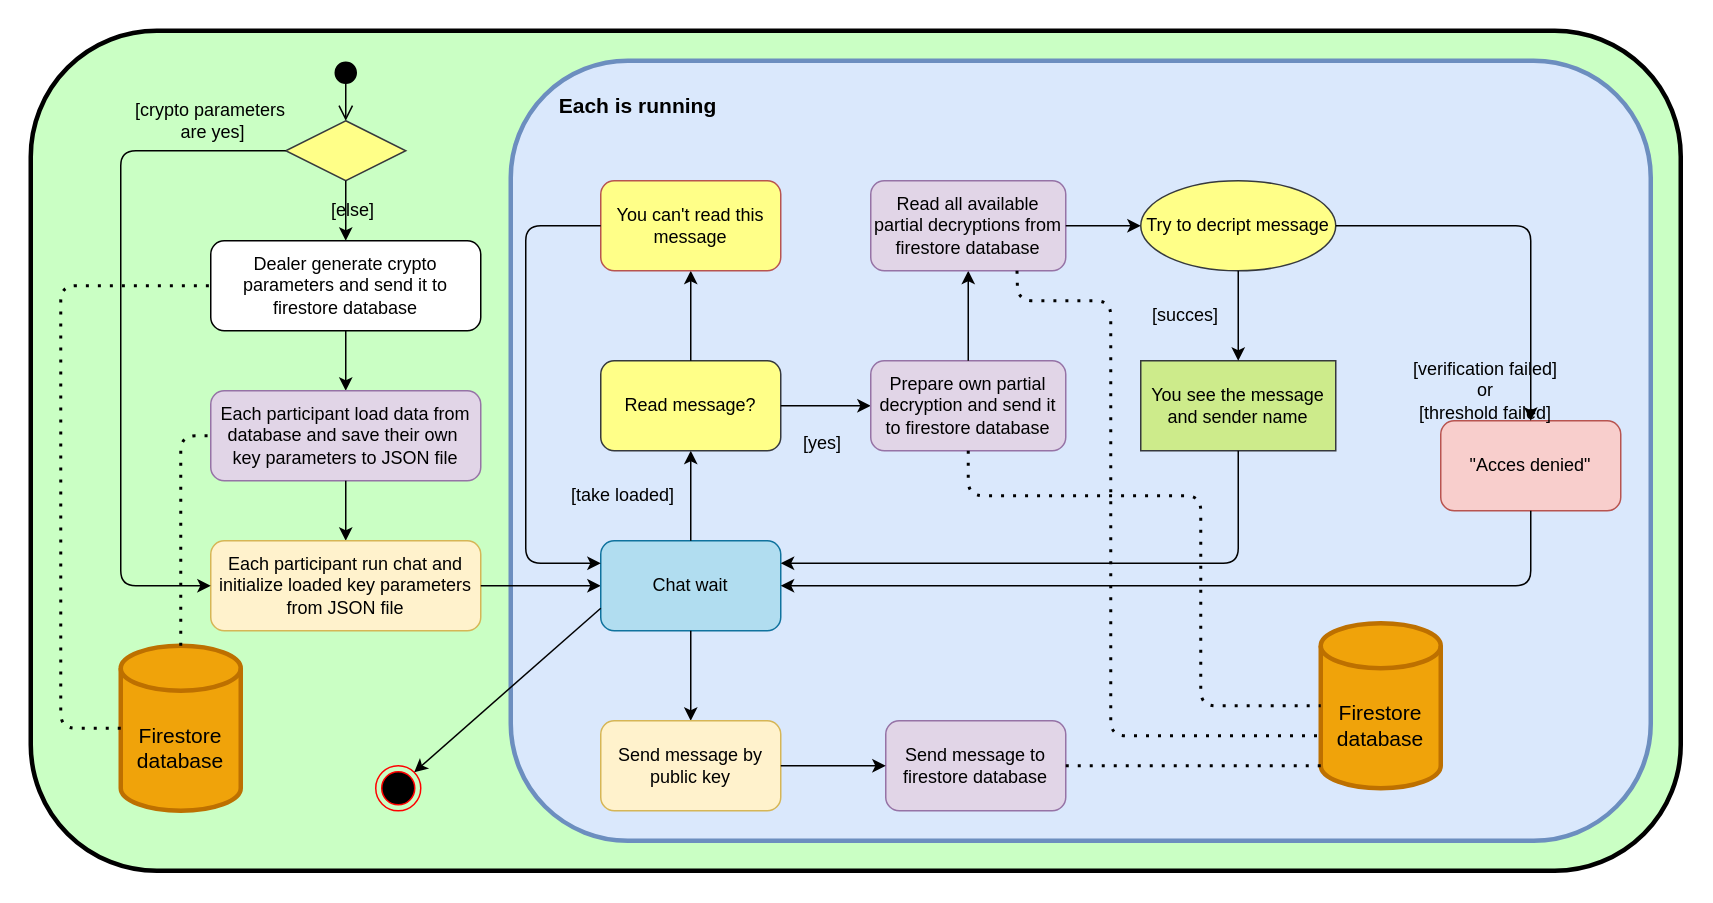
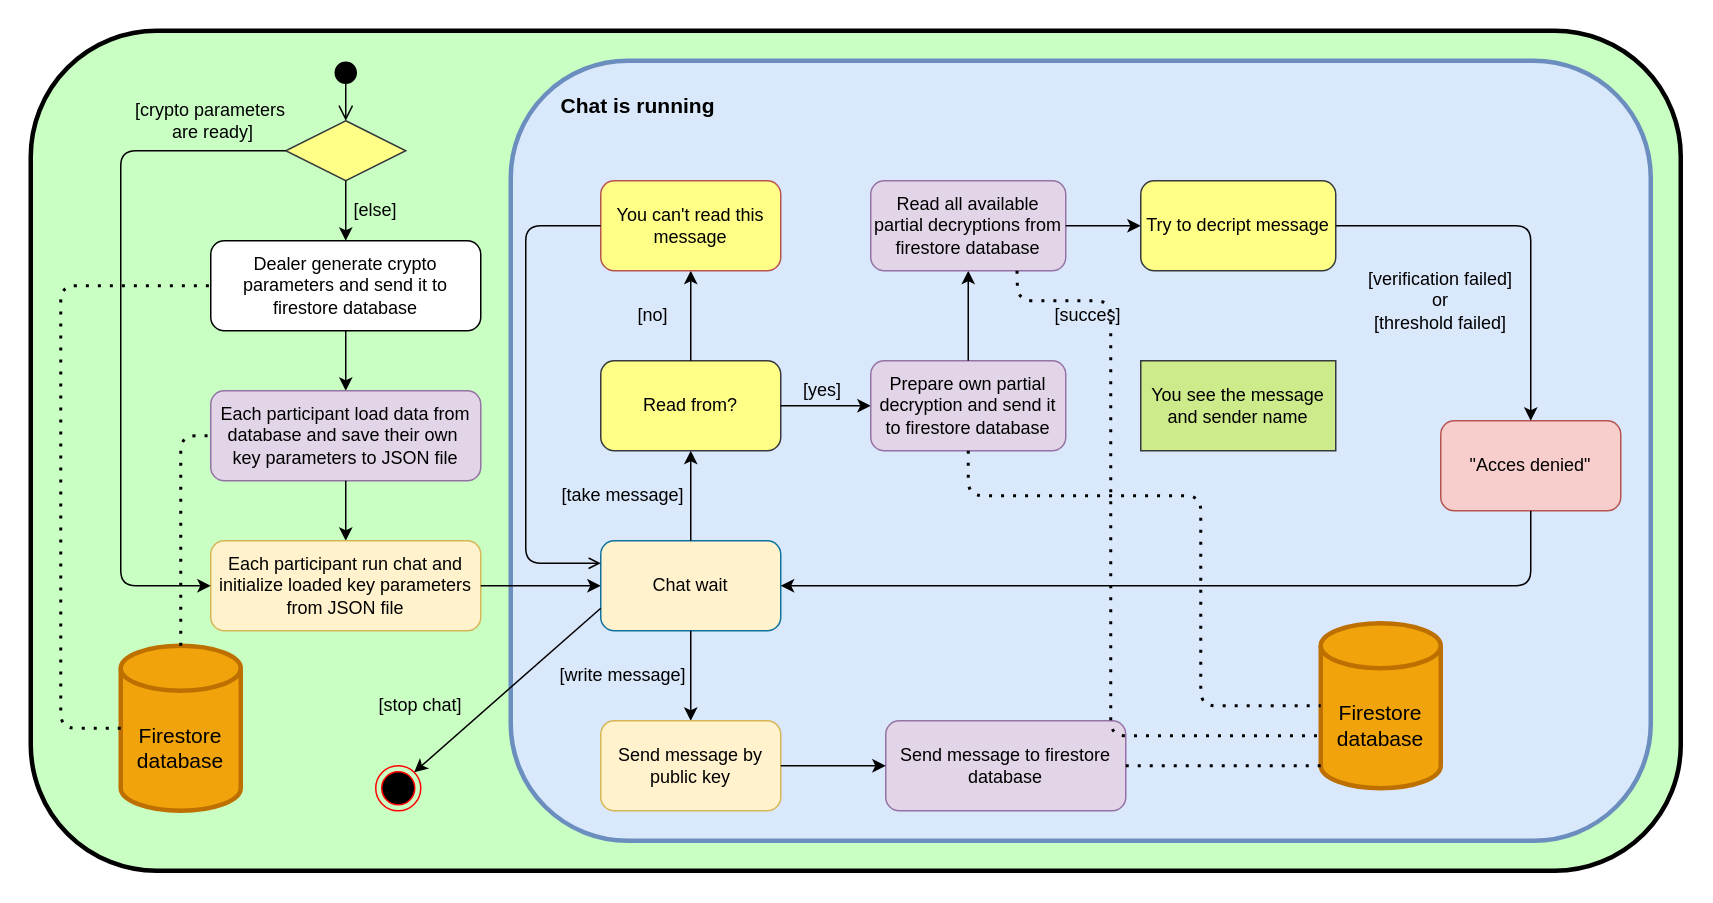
- <mxCell id="47" value="Each is running" style="text;html=1;strokeColor=none;fillColor=none;align=center;verticalAlign=middle;whiteSpace=wrap;rounded=0;strokeWidth=1;fontSize=14;fontStyle=1" vertex="1" parent="1"><mxGeometry x="370" y="60" width="110" height="20" as="geometry" /></mxCell>
+ <mxCell id="47" value="Chat is running" style="text;html=1;strokeColor=none;fillColor=none;align=center;verticalAlign=middle;whiteSpace=wrap;rounded=0;strokeWidth=1;fontSize=14;fontStyle=1" vertex="1" parent="1"><mxGeometry x="370" y="60" width="110" height="20" as="geometry" /></mxCell>
- <mxCell id="42" value="[crypto parameters&lt;br&gt;&amp;nbsp;are yes]" style="text;html=1;strokeColor=none;fillColor=none;align=center;verticalAlign=middle;whiteSpace=wrap;rounded=0;" vertex="1" parent="1"><mxGeometry x="60" y="70" width="160" height="20" as="geometry" /></mxCell>
+ <mxCell id="42" value="[crypto parameters&lt;br&gt;&amp;nbsp;are ready]" style="text;html=1;strokeColor=none;fillColor=none;align=center;verticalAlign=middle;whiteSpace=wrap;rounded=0;" vertex="1" parent="1"><mxGeometry x="60" y="70" width="160" height="20" as="geometry" /></mxCell>
- <mxCell id="43" value="[else]" style="text;html=1;strokeColor=none;fillColor=none;align=center;verticalAlign=middle;whiteSpace=wrap;rounded=0;" vertex="1" parent="1"><mxGeometry x="215" y="130" width="40" height="20" as="geometry" /></mxCell>
+ <mxCell id="43" value="[else]" style="text;html=1;strokeColor=none;fillColor=none;align=center;verticalAlign=middle;whiteSpace=wrap;rounded=0;" vertex="1" parent="1"><mxGeometry x="230" y="130" width="40" height="20" as="geometry" /></mxCell>
- <mxCell id="27" value="Try to decript message" style="ellipse;whiteSpace=wrap;html=1;fillColor=#ffff88;strokeColor=#36393d;" vertex="1" parent="1"><mxGeometry x="760" y="120" width="130" height="60" as="geometry" /></mxCell>
+ <mxCell id="27" value="Try to decript message" style="rounded=1;whiteSpace=wrap;html=1;fillColor=#ffff88;strokeColor=#36393d;" vertex="1" parent="1"><mxGeometry x="760" y="120" width="130" height="60" as="geometry" /></mxCell>
- <mxCell id="36" value="" style="endArrow=classic;html=1;exitX=0.5;exitY=1;exitDx=0;exitDy=0;entryX=0.5;entryY=0;entryDx=0;entryDy=0;" edge="1" parent="1" source="27" target="35"><mxGeometry width="50" height="50" relative="1" as="geometry"><mxPoint x="900" y="480" as="sourcePoint" /><mxPoint x="950" y="430" as="targetPoint" /></mxGeometry></mxCell>
+ <mxCell id="20" value="[no]" style="text;html=1;strokeColor=none;fillColor=none;align=center;verticalAlign=middle;whiteSpace=wrap;rounded=0;" vertex="1" parent="1"><mxGeometry x="420" y="200" width="30" height="20" as="geometry" /></mxCell>
- <mxCell id="44" value="[succes]" style="text;html=1;strokeColor=none;fillColor=none;align=center;verticalAlign=middle;whiteSpace=wrap;rounded=0;" vertex="1" parent="1"><mxGeometry x="770" y="200" width="40" height="20" as="geometry" /></mxCell>
+ <mxCell id="44" value="[succes]" style="text;html=1;strokeColor=none;fillColor=none;align=center;verticalAlign=middle;whiteSpace=wrap;rounded=0;" vertex="1" parent="1"><mxGeometry x="705" y="200" width="40" height="20" as="geometry" /></mxCell>
- <mxCell id="38" value="[verification failed]&lt;br&gt;or&lt;br&gt;[threshold failed]" style="text;html=1;strokeColor=none;fillColor=none;align=center;verticalAlign=middle;whiteSpace=wrap;rounded=0;" vertex="1" parent="1"><mxGeometry x="930" y="250" width="120" height="20" as="geometry" /></mxCell>
+ <mxCell id="38" value="[verification failed]&lt;br&gt;or&lt;br&gt;[threshold failed]" style="text;html=1;strokeColor=none;fillColor=none;align=center;verticalAlign=middle;whiteSpace=wrap;rounded=0;" vertex="1" parent="1"><mxGeometry x="900" y="190" width="120" height="20" as="geometry" /></mxCell>
- <mxCell id="17" value="Read message?" style="rounded=1;whiteSpace=wrap;html=1;fillColor=#ffff88;strokeColor=#36393d;" vertex="1" parent="1"><mxGeometry x="400" y="240" width="120" height="60" as="geometry" /></mxCell>
+ <mxCell id="17" value="Read from?" style="rounded=1;whiteSpace=wrap;html=1;fillColor=#ffff88;strokeColor=#36393d;" vertex="1" parent="1"><mxGeometry x="400" y="240" width="120" height="60" as="geometry" /></mxCell>
- <mxCell id="22" value="[yes]" style="text;html=1;strokeColor=none;fillColor=none;align=center;verticalAlign=middle;whiteSpace=wrap;rounded=0;" vertex="1" parent="1"><mxGeometry x="533" y="285" width="30" height="20" as="geometry" /></mxCell>
+ <mxCell id="22" value="[yes]" style="text;html=1;strokeColor=none;fillColor=none;align=center;verticalAlign=middle;whiteSpace=wrap;rounded=0;" vertex="1" parent="1"><mxGeometry x="533" y="250" width="30" height="20" as="geometry" /></mxCell>
- <mxCell id="16" value="[take loaded]" style="text;html=1;strokeColor=none;fillColor=none;align=center;verticalAlign=middle;whiteSpace=wrap;rounded=0;" vertex="1" parent="1"><mxGeometry x="370" y="320" width="90" height="20" as="geometry" /></mxCell>
+ <mxCell id="16" value="[take message]" style="text;html=1;strokeColor=none;fillColor=none;align=center;verticalAlign=middle;whiteSpace=wrap;rounded=0;" vertex="1" parent="1"><mxGeometry x="370" y="320" width="90" height="20" as="geometry" /></mxCell>
- <mxCell id="31" value="" style="endArrow=classic;html=1;exitX=0;exitY=0.5;exitDx=0;exitDy=0;entryX=0;entryY=0.25;entryDx=0;entryDy=0;" edge="1" parent="1" source="19" target="11"><mxGeometry width="50" height="50" relative="1" as="geometry"><mxPoint x="420" y="70" as="sourcePoint" /><mxPoint x="350" y="340" as="targetPoint" /><Array as="points"><mxPoint x="350" y="150" /><mxPoint x="350" y="375" /></Array></mxGeometry></mxCell>
+ <mxCell id="31" value="" style="endArrow=open;html=1;exitX=0;exitY=0.5;exitDx=0;exitDy=0;entryX=0;entryY=0.25;entryDx=0;entryDy=0;" edge="1" parent="1" source="19" target="11"><mxGeometry width="50" height="50" relative="1" as="geometry"><mxPoint x="420" y="70" as="sourcePoint" /><mxPoint x="350" y="340" as="targetPoint" /><Array as="points"><mxPoint x="350" y="150" /><mxPoint x="350" y="375" /></Array></mxGeometry></mxCell>
- <mxCell id="37" value="" style="endArrow=classic;html=1;exitX=0.5;exitY=1;exitDx=0;exitDy=0;entryX=1;entryY=0.25;entryDx=0;entryDy=0;" edge="1" parent="1" source="35" target="11"><mxGeometry width="50" height="50" relative="1" as="geometry"><mxPoint x="880" y="460" as="sourcePoint" /><mxPoint x="930" y="410" as="targetPoint" /><Array as="points"><mxPoint x="825" y="375" /></Array></mxGeometry></mxCell>
- <mxCell id="11" value="Chat wait" style="rounded=1;whiteSpace=wrap;html=1;fillColor=#b1ddf0;strokeColor=#10739e;" vertex="1" parent="1"><mxGeometry x="400" y="360" width="120" height="60" as="geometry" /></mxCell>
+ <mxCell id="11" value="Chat wait" style="rounded=1;whiteSpace=wrap;html=1;fillColor=#fff2cc;strokeColor=#10739e;" vertex="1" parent="1"><mxGeometry x="400" y="360" width="120" height="60" as="geometry" /></mxCell>
+ <mxCell id="13" value="[write message]" style="text;html=1;strokeColor=none;fillColor=none;align=center;verticalAlign=middle;whiteSpace=wrap;rounded=0;" vertex="1" parent="1"><mxGeometry x="370" y="440" width="90" height="20" as="geometry" /></mxCell>
+ <mxCell id="34" value="[stop chat]" style="text;html=1;strokeColor=none;fillColor=none;align=center;verticalAlign=middle;whiteSpace=wrap;rounded=0;" vertex="1" parent="1"><mxGeometry x="250" y="460" width="60" height="20" as="geometry" /></mxCell>
- <mxCell id="14" value="Send message to firestore database" style="rounded=1;whiteSpace=wrap;html=1;fillColor=#e1d5e7;strokeColor=#9673a6;" vertex="1" parent="1"><mxGeometry x="590" y="480" width="120" height="60" as="geometry" /></mxCell>
+ <mxCell id="14" value="Send message to firestore database" style="rounded=1;whiteSpace=wrap;html=1;fillColor=#e1d5e7;strokeColor=#9673a6;" vertex="1" parent="1"><mxGeometry x="590" y="480" width="160" height="60" as="geometry" /></mxCell>
